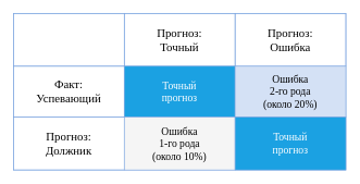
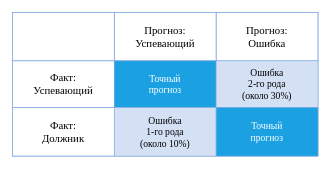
- <mxCell id="5" value="Прогноз:&lt;br style=&quot;font-size: 18px;&quot;&gt;Точный" style="connectable=0;recursiveResize=0;strokeColor=inherit;fillColor=none;align=center;whiteSpace=wrap;html=1;fontFamily=Calibri;fontSize=18;" vertex="1" parent="3"><mxGeometry x="170" width="170" height="81" as="geometry"><mxRectangle width="170" height="81" as="alternateBounds" /></mxGeometry></mxCell>
+ <mxCell id="5" value="Прогноз:&lt;br style=&quot;font-size: 18px;&quot;&gt;Успевающий" style="connectable=0;recursiveResize=0;strokeColor=inherit;fillColor=none;align=center;whiteSpace=wrap;html=1;fontFamily=Calibri;fontSize=18;" vertex="1" parent="3"><mxGeometry x="170" width="170" height="81" as="geometry"><mxRectangle width="170" height="81" as="alternateBounds" /></mxGeometry></mxCell>
- <mxCell id="10" value="&lt;font style=&quot;font-size: 16px;&quot; face=&quot;Calibri&quot;&gt;Ошибка&lt;br&gt;2-го рода&lt;br&gt;(около 20%)&lt;/font&gt;" style="connectable=0;recursiveResize=0;strokeColor=inherit;fillColor=#D4E1F5;align=center;whiteSpace=wrap;html=1;labelBackgroundColor=none;" vertex="1" parent="7"><mxGeometry x="340" width="170" height="78" as="geometry"><mxRectangle width="170" height="78" as="alternateBounds" /></mxGeometry></mxCell>
+ <mxCell id="10" value="&lt;font style=&quot;font-size: 16px;&quot; face=&quot;Calibri&quot;&gt;Ошибка&lt;br&gt;2-го рода&lt;br&gt;(около 30%)&lt;/font&gt;" style="connectable=0;recursiveResize=0;strokeColor=inherit;fillColor=#D4E1F5;align=center;whiteSpace=wrap;html=1;labelBackgroundColor=none;" vertex="1" parent="7"><mxGeometry x="340" width="170" height="78" as="geometry"><mxRectangle width="170" height="78" as="alternateBounds" /></mxGeometry></mxCell>
- <mxCell id="12" value="&lt;font style=&quot;font-size: 18px;&quot; face=&quot;Calibri&quot;&gt;Прогноз:&lt;br&gt;Должник&lt;/font&gt;" style="connectable=0;recursiveResize=0;strokeColor=inherit;fillColor=none;align=center;whiteSpace=wrap;html=1;" vertex="1" parent="11"><mxGeometry width="170" height="81" as="geometry"><mxRectangle width="170" height="81" as="alternateBounds" /></mxGeometry></mxCell>
+ <mxCell id="12" value="&lt;font style=&quot;font-size: 18px;&quot; face=&quot;Calibri&quot;&gt;Факт:&lt;br&gt;Должник&lt;/font&gt;" style="connectable=0;recursiveResize=0;strokeColor=inherit;fillColor=none;align=center;whiteSpace=wrap;html=1;" vertex="1" parent="11"><mxGeometry width="170" height="81" as="geometry"><mxRectangle width="170" height="81" as="alternateBounds" /></mxGeometry></mxCell>
- <mxCell id="13" value="&lt;font style=&quot;font-size: 16px;&quot; face=&quot;Calibri&quot;&gt;Ошибка&lt;br&gt;1-го рода&lt;br&gt;(около 10%)&lt;/font&gt;" style="connectable=0;recursiveResize=0;strokeColor=inherit;fillColor=#f5f5f5;align=center;whiteSpace=wrap;html=1;labelBackgroundColor=none;" vertex="1" parent="11"><mxGeometry x="170" width="170" height="81" as="geometry"><mxRectangle width="170" height="81" as="alternateBounds" /></mxGeometry></mxCell>
+ <mxCell id="13" value="&lt;font style=&quot;font-size: 16px;&quot; face=&quot;Calibri&quot;&gt;Ошибка&lt;br&gt;1-го рода&lt;br&gt;(около 10%)&lt;/font&gt;" style="connectable=0;recursiveResize=0;strokeColor=inherit;fillColor=#D4E1F5;align=center;whiteSpace=wrap;html=1;labelBackgroundColor=none;" vertex="1" parent="11"><mxGeometry x="170" width="170" height="81" as="geometry"><mxRectangle width="170" height="81" as="alternateBounds" /></mxGeometry></mxCell>
